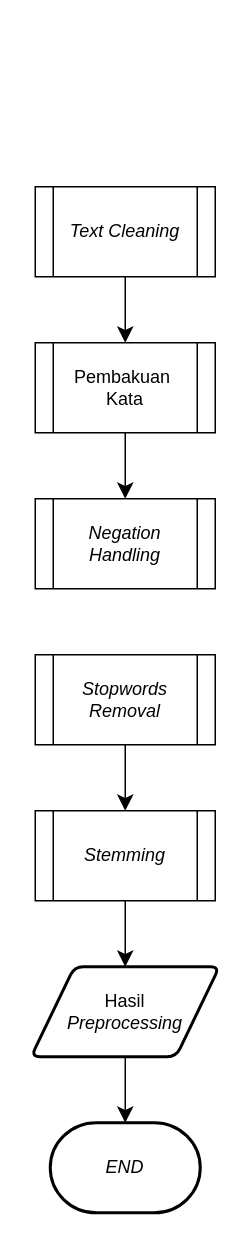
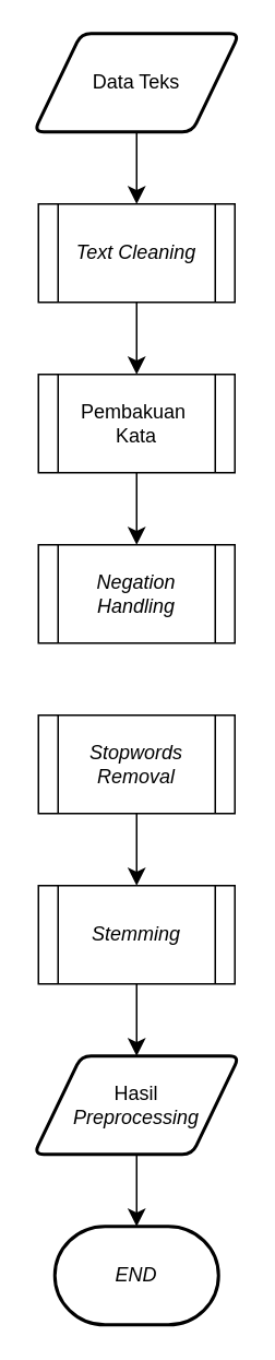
+ <mxCell id="3" value="Data Teks" style="shape=parallelogram;html=1;strokeWidth=2;perimeter=parallelogramPerimeter;whiteSpace=wrap;rounded=1;arcSize=12;size=0.23;" vertex="1" parent="1"><mxGeometry x="20.25" y="20" width="125.5" height="60" as="geometry" /></mxCell>
+ <mxCell id="2" style="edgeStyle=none;curved=1;rounded=0;orthogonalLoop=1;jettySize=auto;html=1;exitX=0.5;exitY=1;exitDx=0;exitDy=0;fontSize=12;startSize=8;endSize=8;" edge="1" parent="1" source="3" target="5"><mxGeometry relative="1" as="geometry" /></mxCell>
